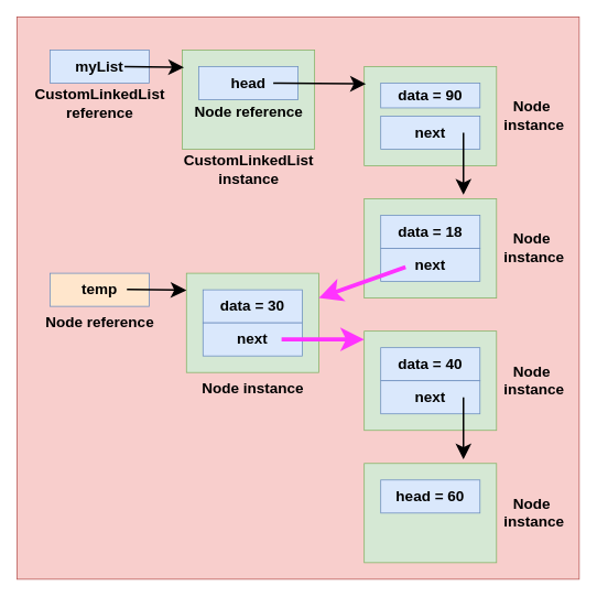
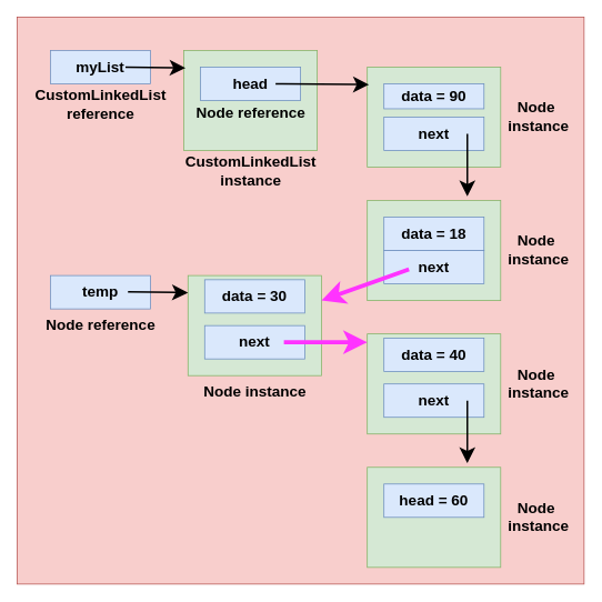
- <mxCell id="33" value="temp" style="rounded=0;whiteSpace=wrap;html=1;fontSize=18;fontStyle=1;fillColor=#ffe6cc;strokeColor=#6c8ebf;" vertex="1" parent="1"><mxGeometry x="60" y="330" width="120" height="40" as="geometry" /></mxCell>
+ <mxCell id="33" value="temp" style="rounded=0;whiteSpace=wrap;html=1;fontSize=18;fontStyle=1;fillColor=#dae8fc;strokeColor=#6c8ebf;" vertex="1" parent="1"><mxGeometry x="60" y="330" width="120" height="40" as="geometry" /></mxCell>
- <mxCell id="29" value="data = 30" style="rounded=0;whiteSpace=wrap;html=1;fontSize=18;fontStyle=1;fillColor=#dae8fc;strokeColor=#6c8ebf;" vertex="1" parent="1"><mxGeometry x="245" y="350" width="120" height="40" as="geometry" /></mxCell>
+ <mxCell id="29" value="data = 30" style="rounded=0;whiteSpace=wrap;html=1;fontSize=18;fontStyle=1;fillColor=#dae8fc;strokeColor=#6c8ebf;" vertex="1" parent="1"><mxGeometry x="245" y="335" width="120" height="40" as="geometry" /></mxCell>
- <mxCell id="21" value="data = 40" style="rounded=0;whiteSpace=wrap;html=1;fontSize=18;fontStyle=1;fillColor=#dae8fc;strokeColor=#6c8ebf;" vertex="1" parent="1"><mxGeometry x="460" y="420" width="120" height="40" as="geometry" /></mxCell>
+ <mxCell id="21" value="data = 40" style="rounded=0;whiteSpace=wrap;html=1;fontSize=18;fontStyle=1;fillColor=#dae8fc;strokeColor=#6c8ebf;" vertex="1" parent="1"><mxGeometry x="460" y="405" width="120" height="40" as="geometry" /></mxCell>
